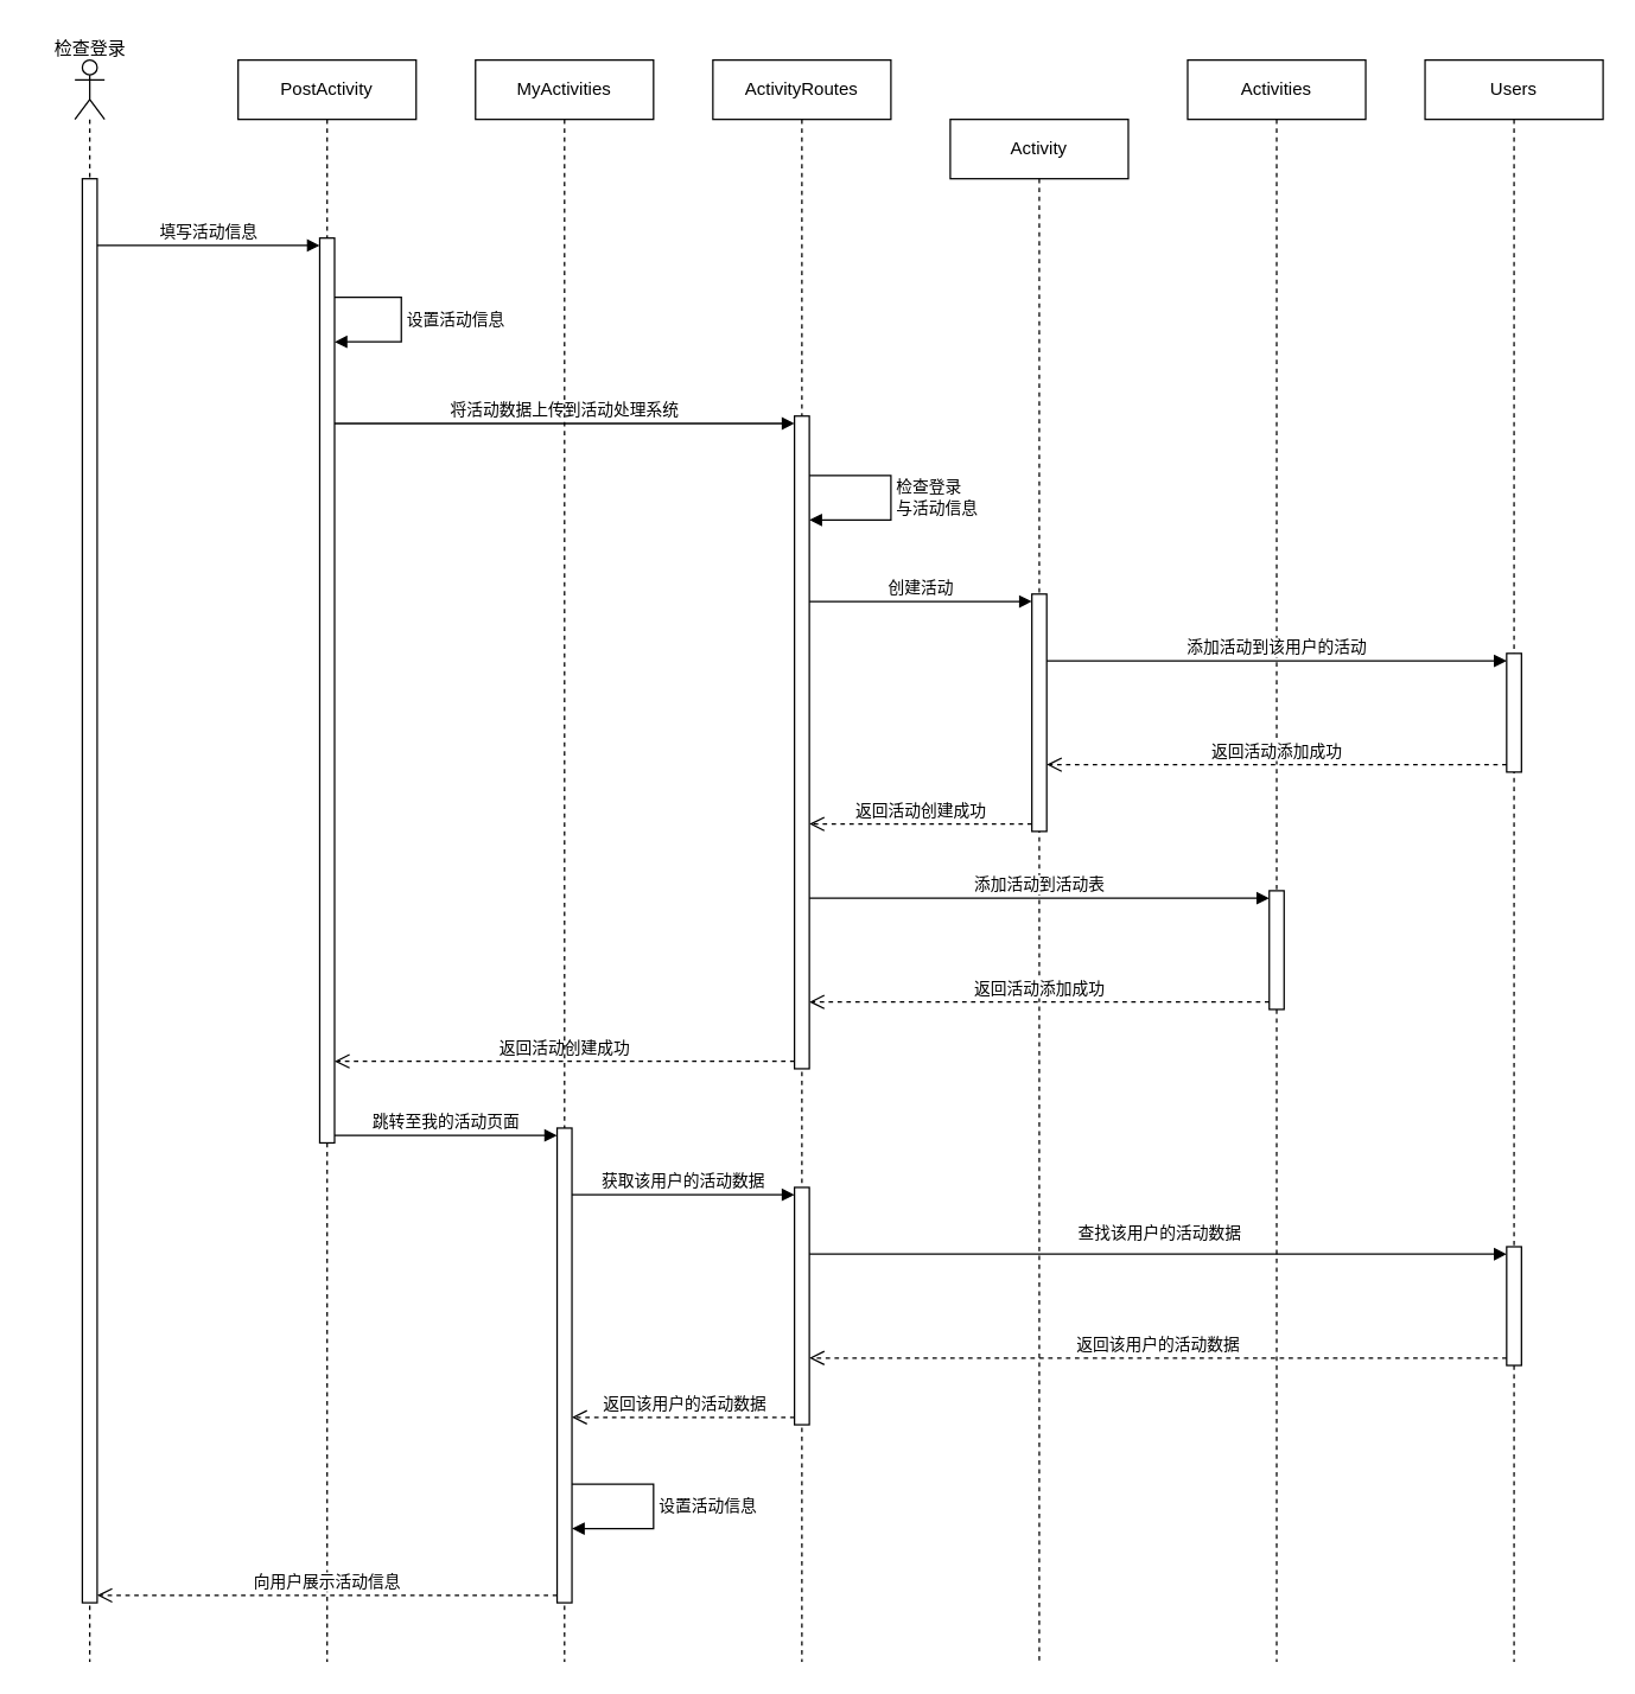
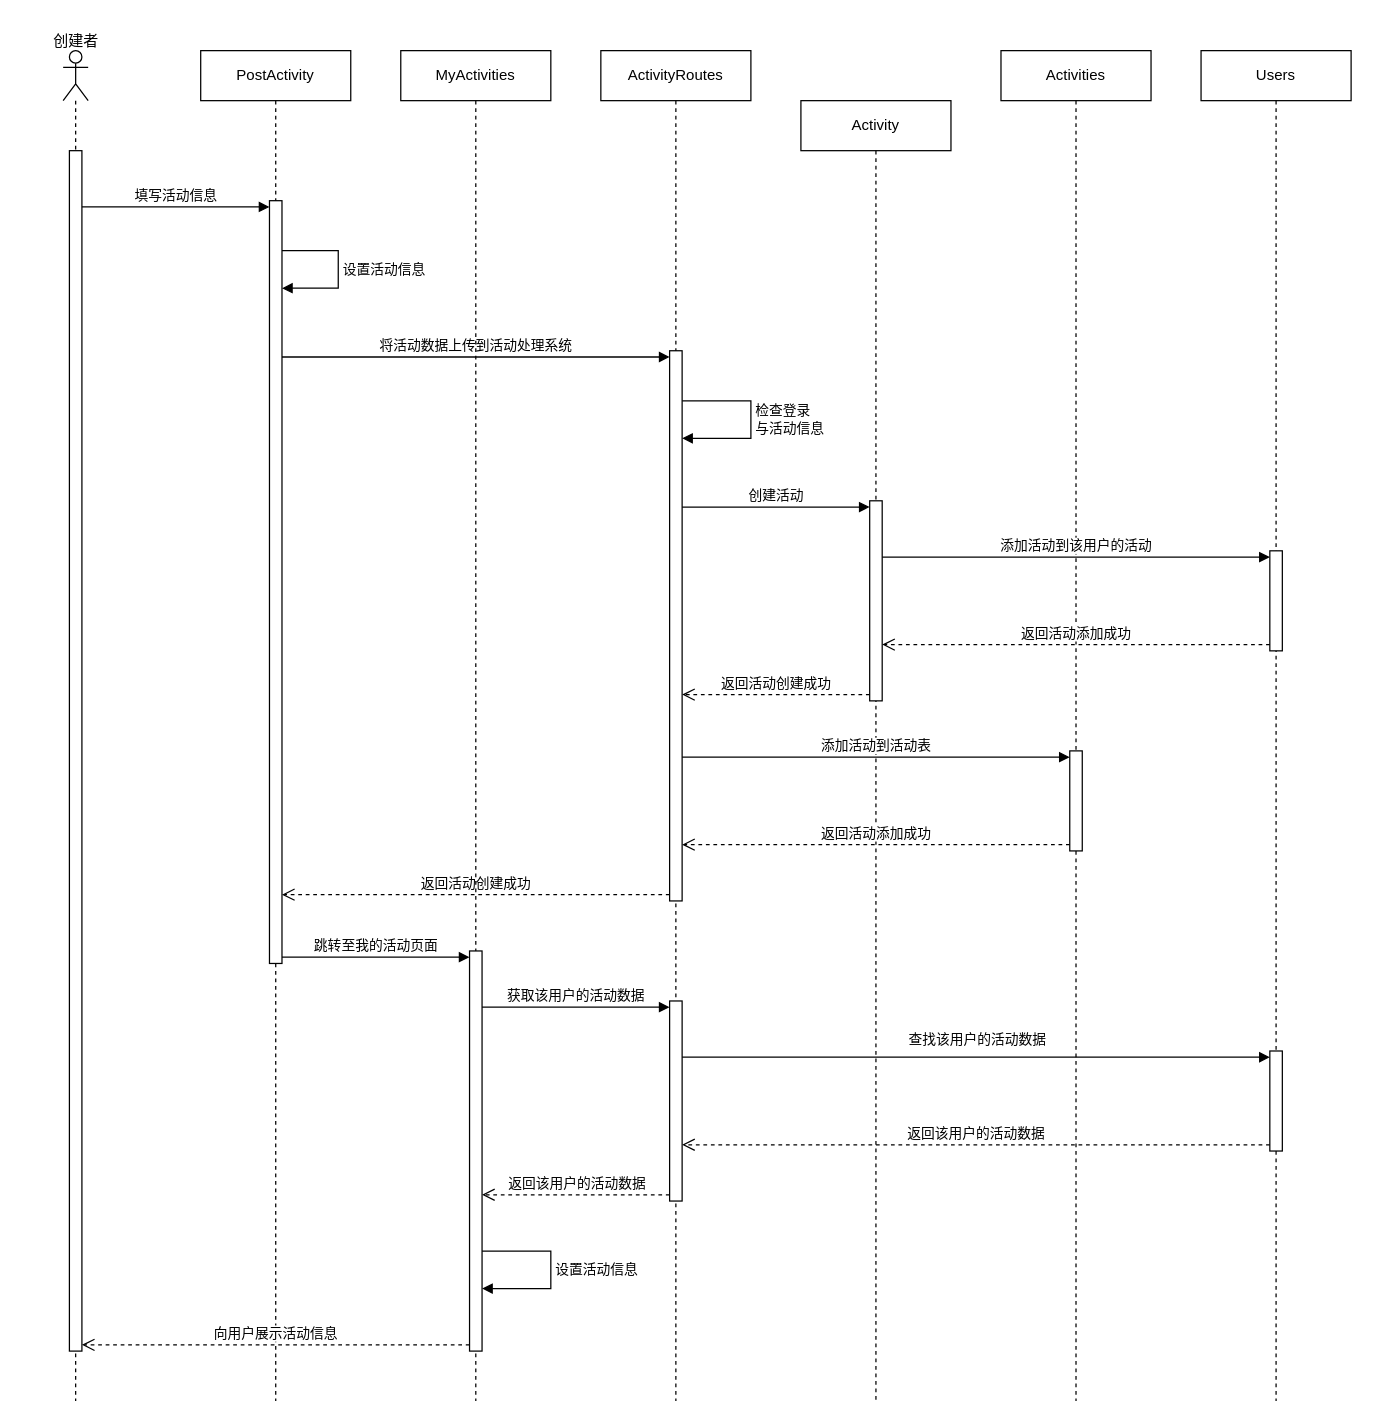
- <mxCell id="4" value="&lt;span style=&quot;font-weight: 400;&quot;&gt;检查登录&lt;/span&gt;" style="text;align=center;fontStyle=1;verticalAlign=middle;spacingLeft=3;spacingRight=3;strokeColor=none;rotatable=0;points=[[0,0.5],[1,0.5]];portConstraint=eastwest;html=1;" parent="1" vertex="1"><mxGeometry x="20" y="20" width="80" height="26" as="geometry" /></mxCell>
+ <mxCell id="4" value="&lt;span style=&quot;font-weight: 400;&quot;&gt;创建者&lt;/span&gt;" style="text;align=center;fontStyle=1;verticalAlign=middle;spacingLeft=3;spacingRight=3;strokeColor=none;rotatable=0;points=[[0,0.5],[1,0.5]];portConstraint=eastwest;html=1;" parent="1" vertex="1"><mxGeometry x="20" y="20" width="80" height="26" as="geometry" /></mxCell>
